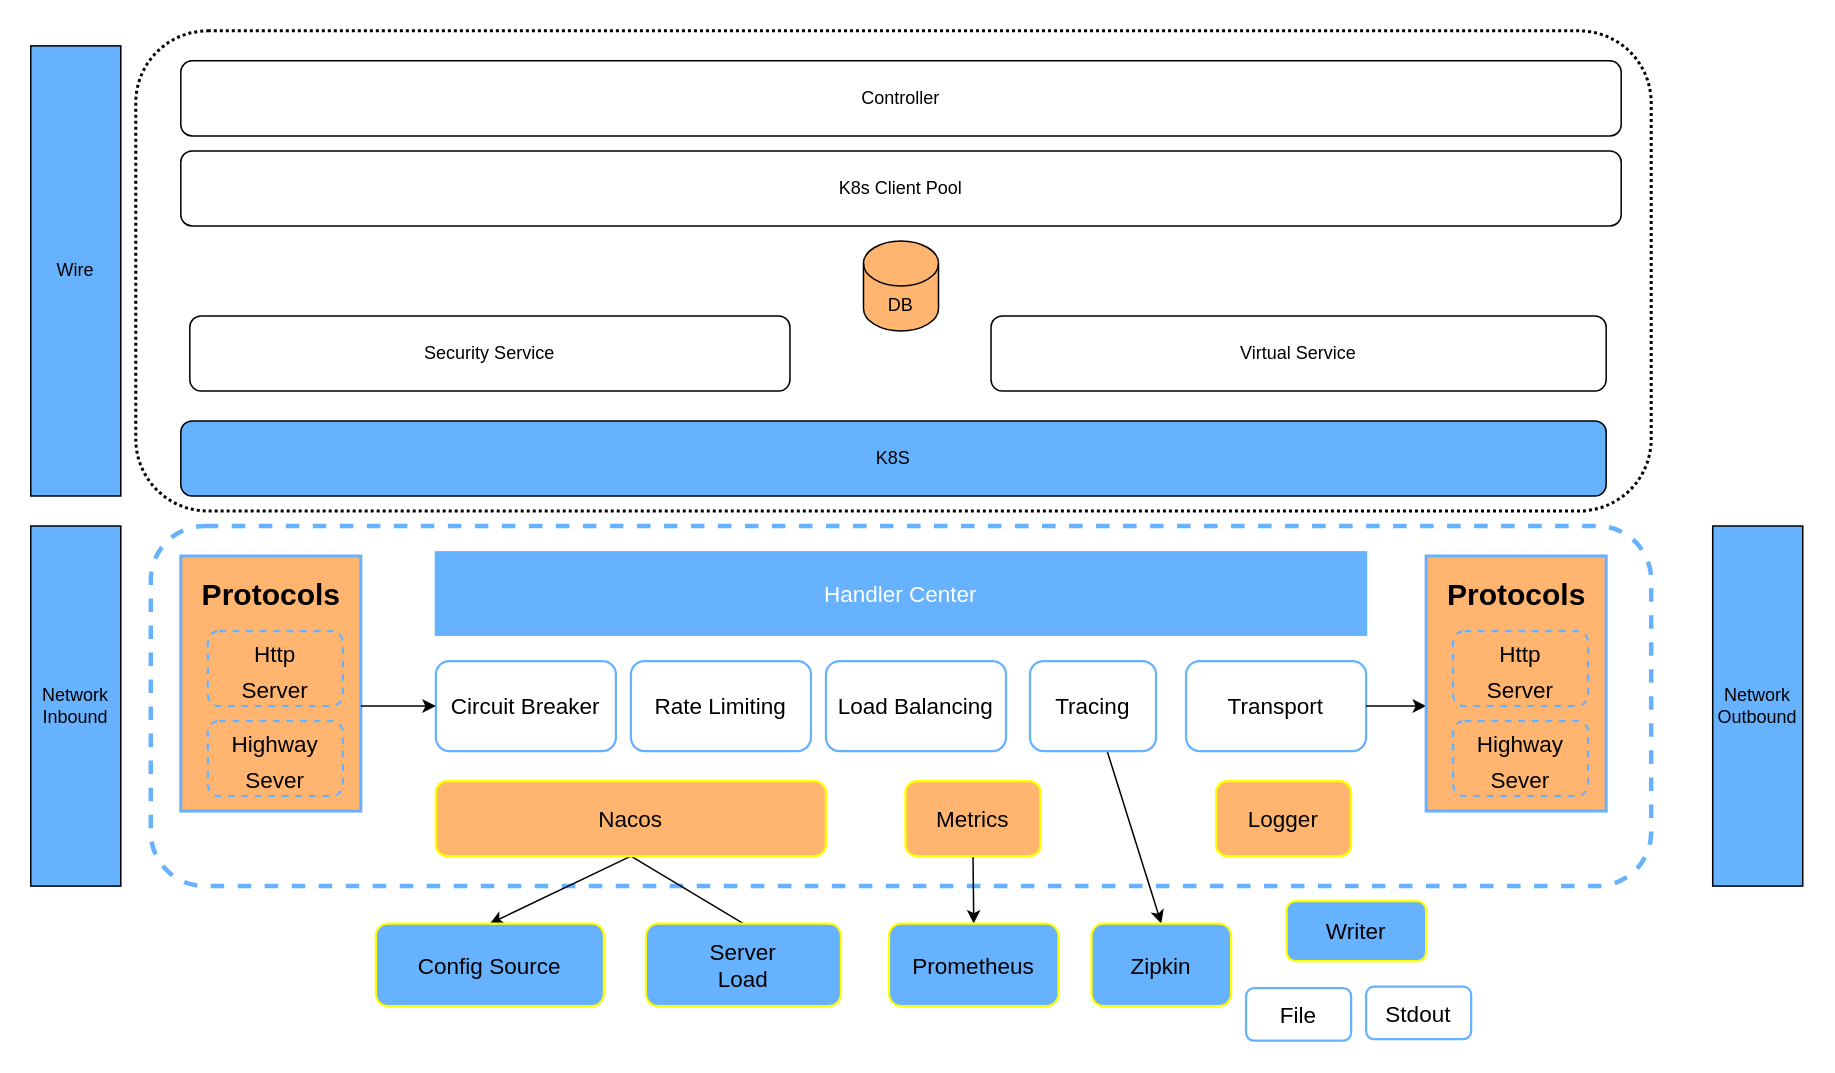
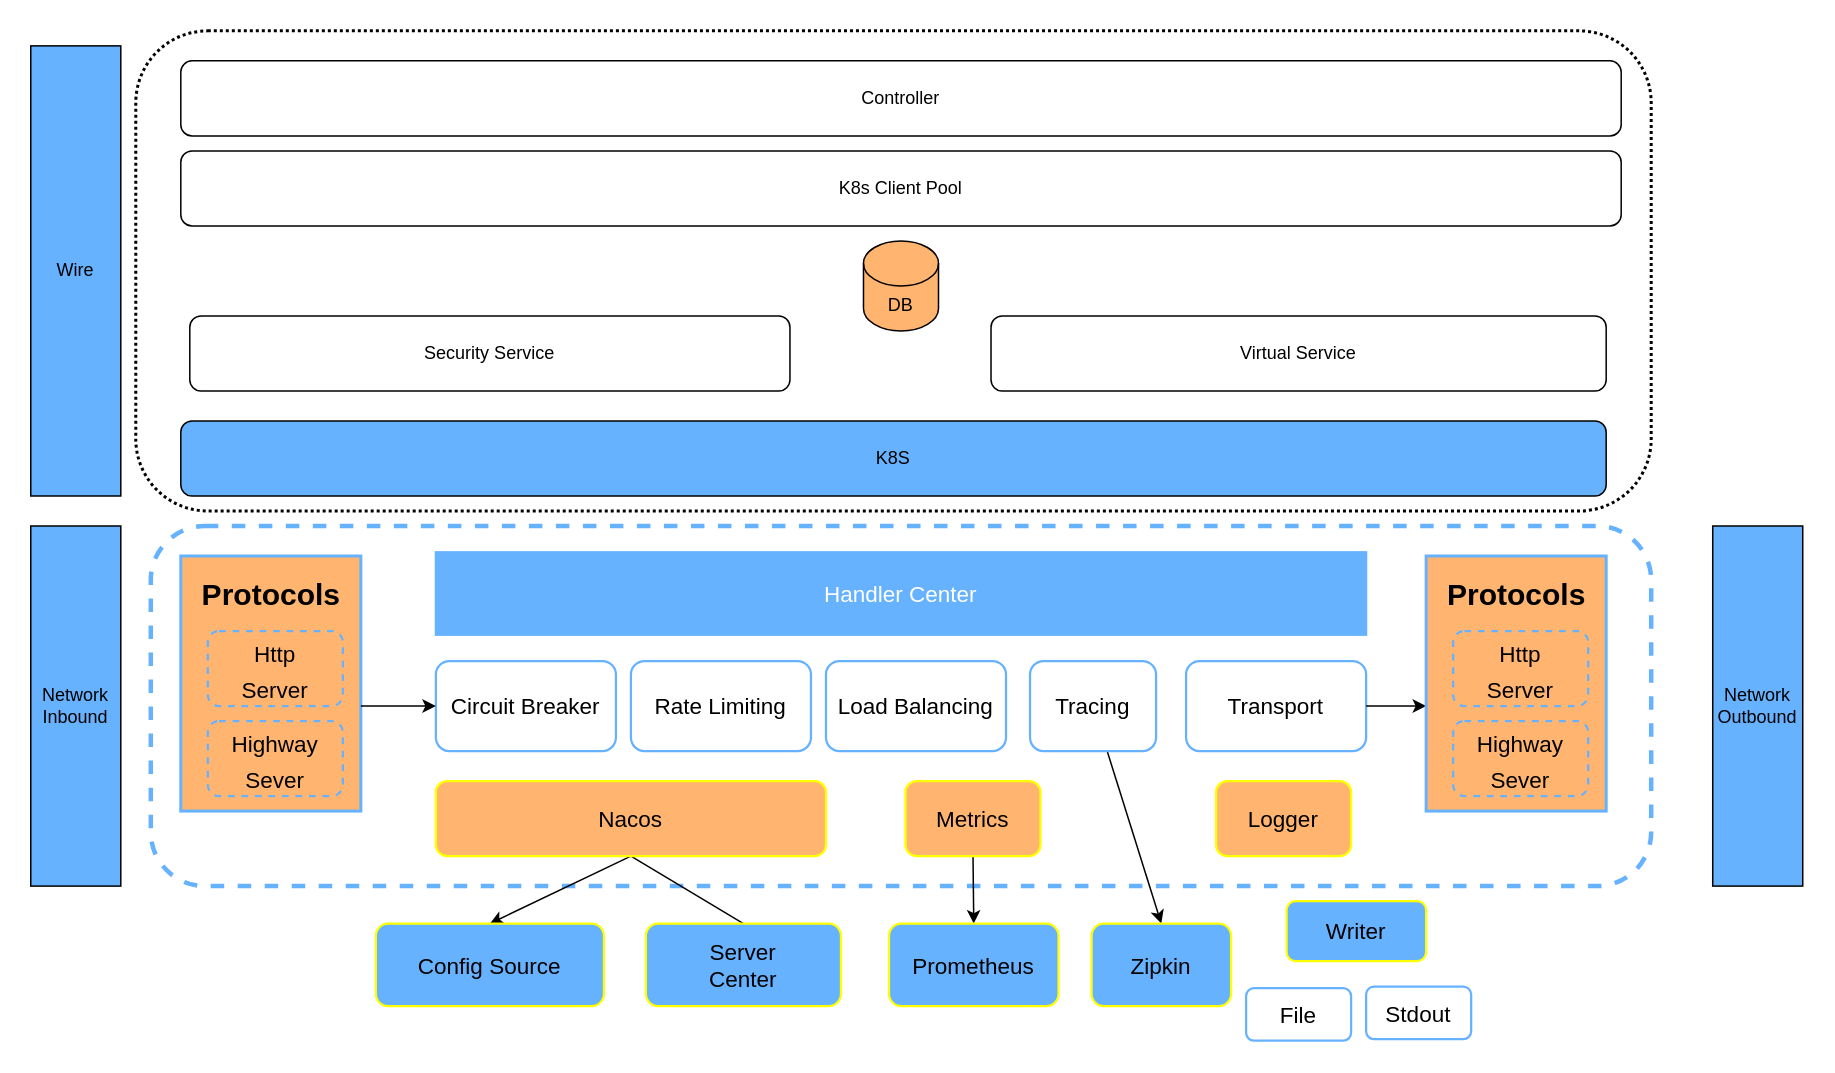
- <mxCell id="30" value="Server&lt;br&gt;Load" style="rounded=1;whiteSpace=wrap;html=1;strokeColor=#FFFF00;strokeWidth=1.5;fontSize=15;fontColor=#000000;fillColor=#66B2FF;" parent="1" vertex="1"><mxGeometry x="430" y="615" width="130" height="55" as="geometry" /></mxCell>
+ <mxCell id="30" value="Server&lt;br&gt;Center" style="rounded=1;whiteSpace=wrap;html=1;strokeColor=#FFFF00;strokeWidth=1.5;fontSize=15;fontColor=#000000;fillColor=#66B2FF;" parent="1" vertex="1"><mxGeometry x="430" y="615" width="130" height="55" as="geometry" /></mxCell>
